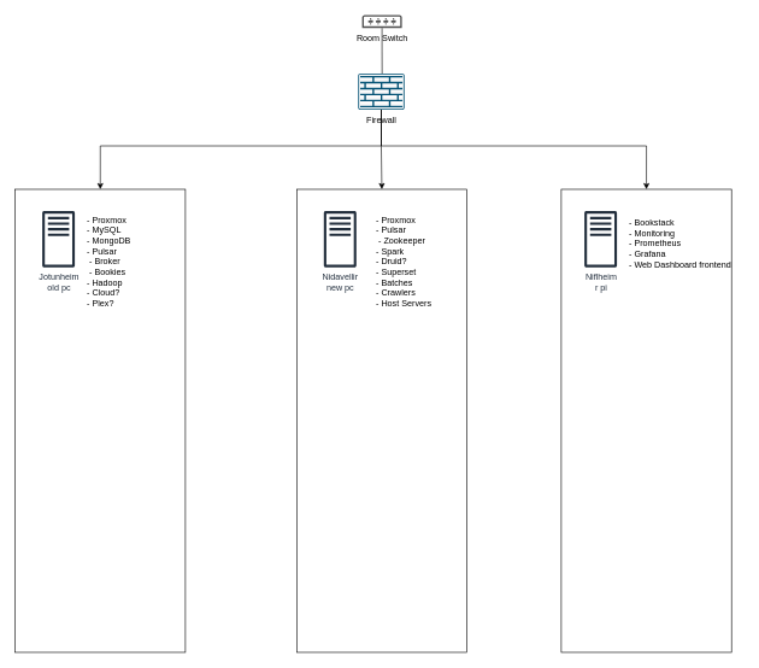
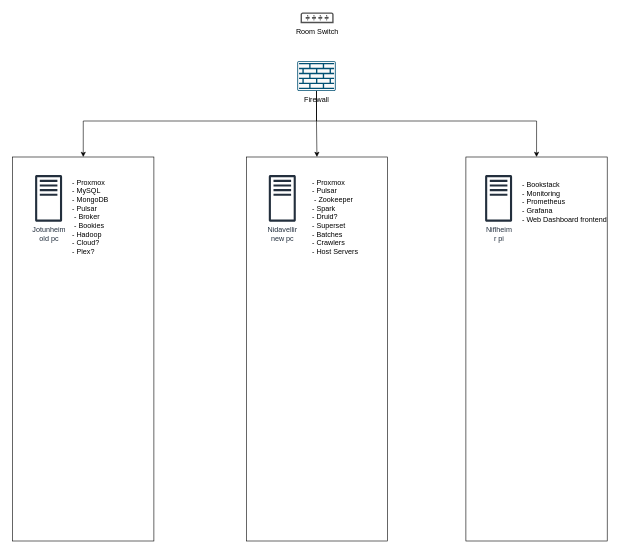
- <mxCell id="5" style="edgeStyle=orthogonalEdgeStyle;rounded=0;orthogonalLoop=1;jettySize=auto;html=1;entryX=0.518;entryY=0.168;entryDx=0;entryDy=0;entryPerimeter=0;endArrow=none;endFill=0;" parent="1" source="6" target="10" edge="1"><mxGeometry relative="1" as="geometry" /></mxCell>
